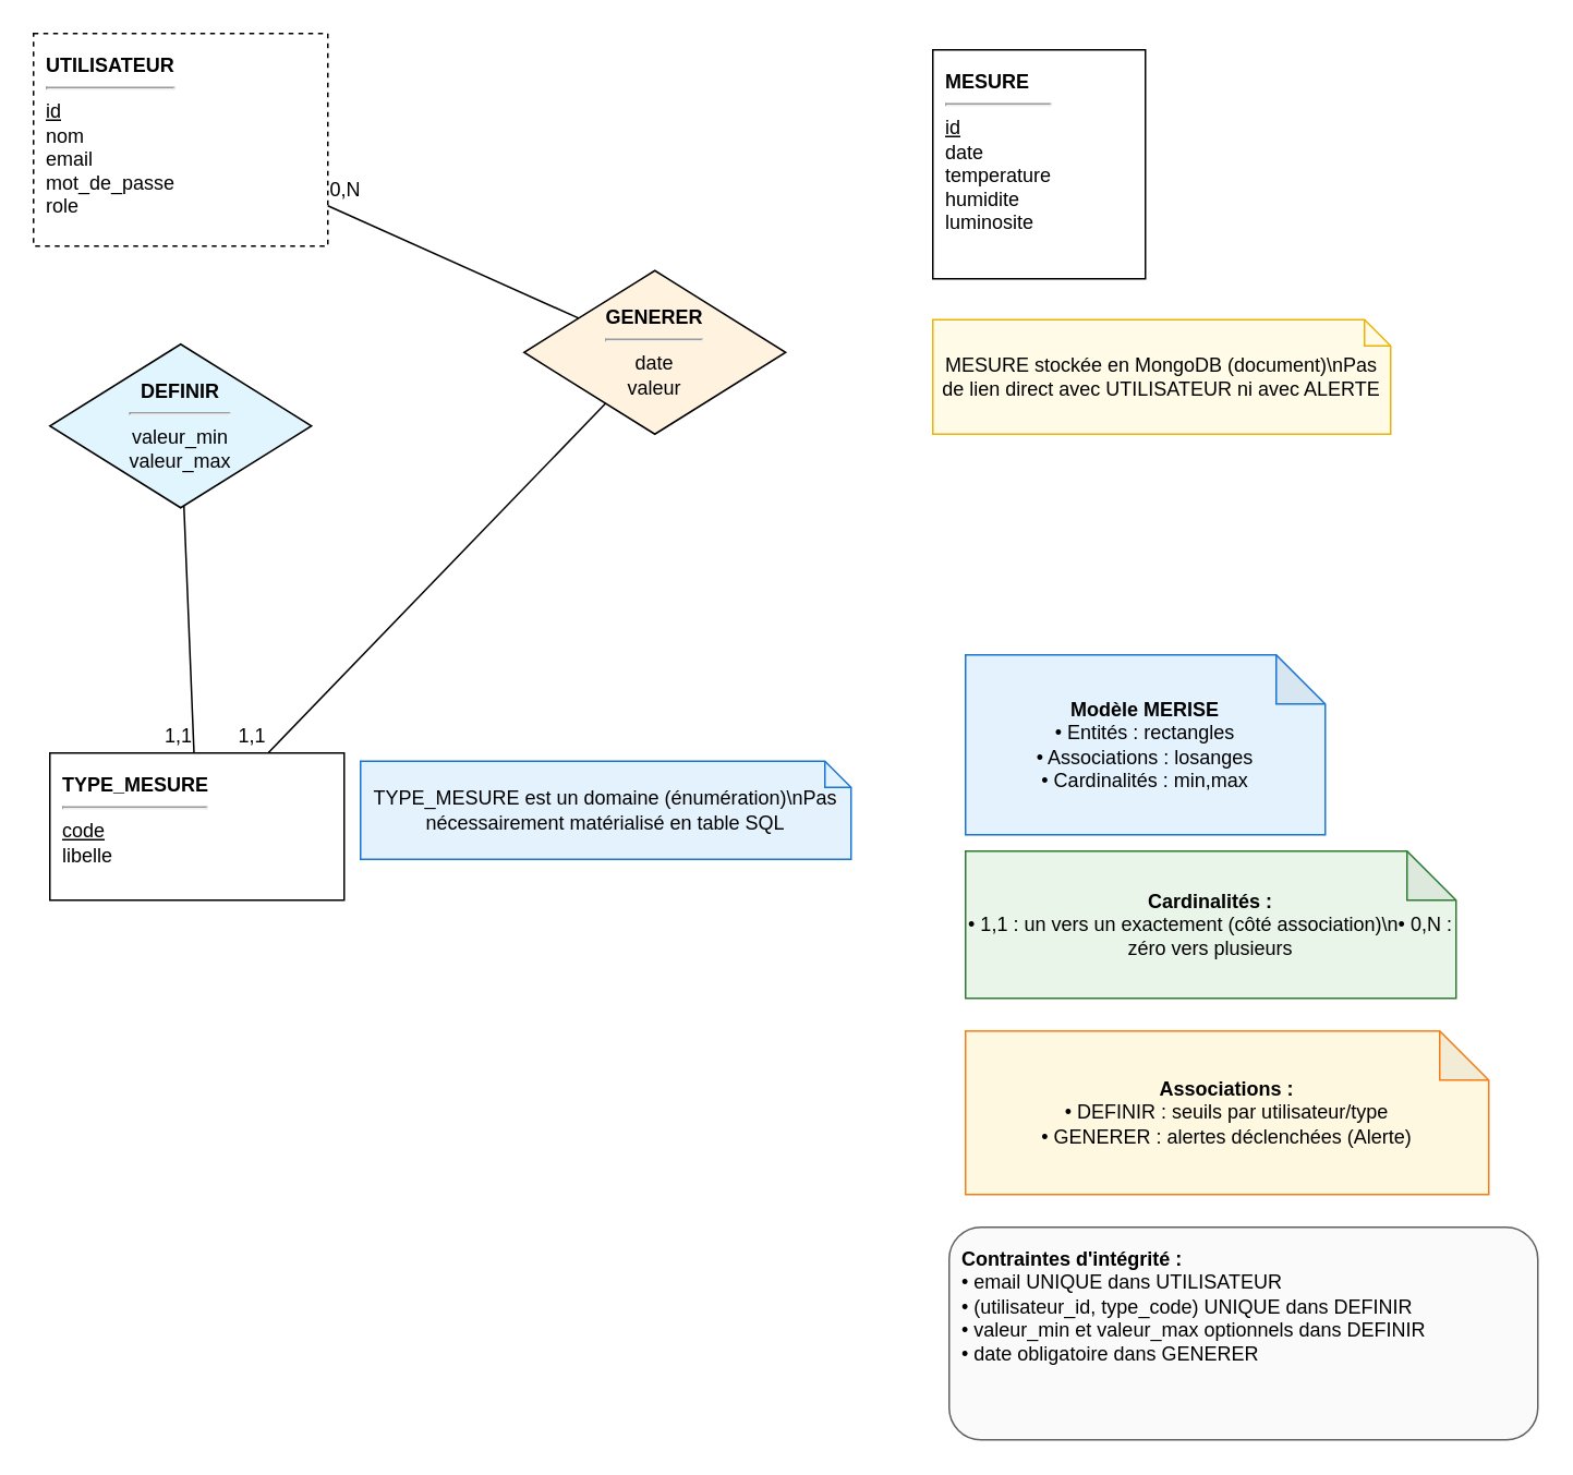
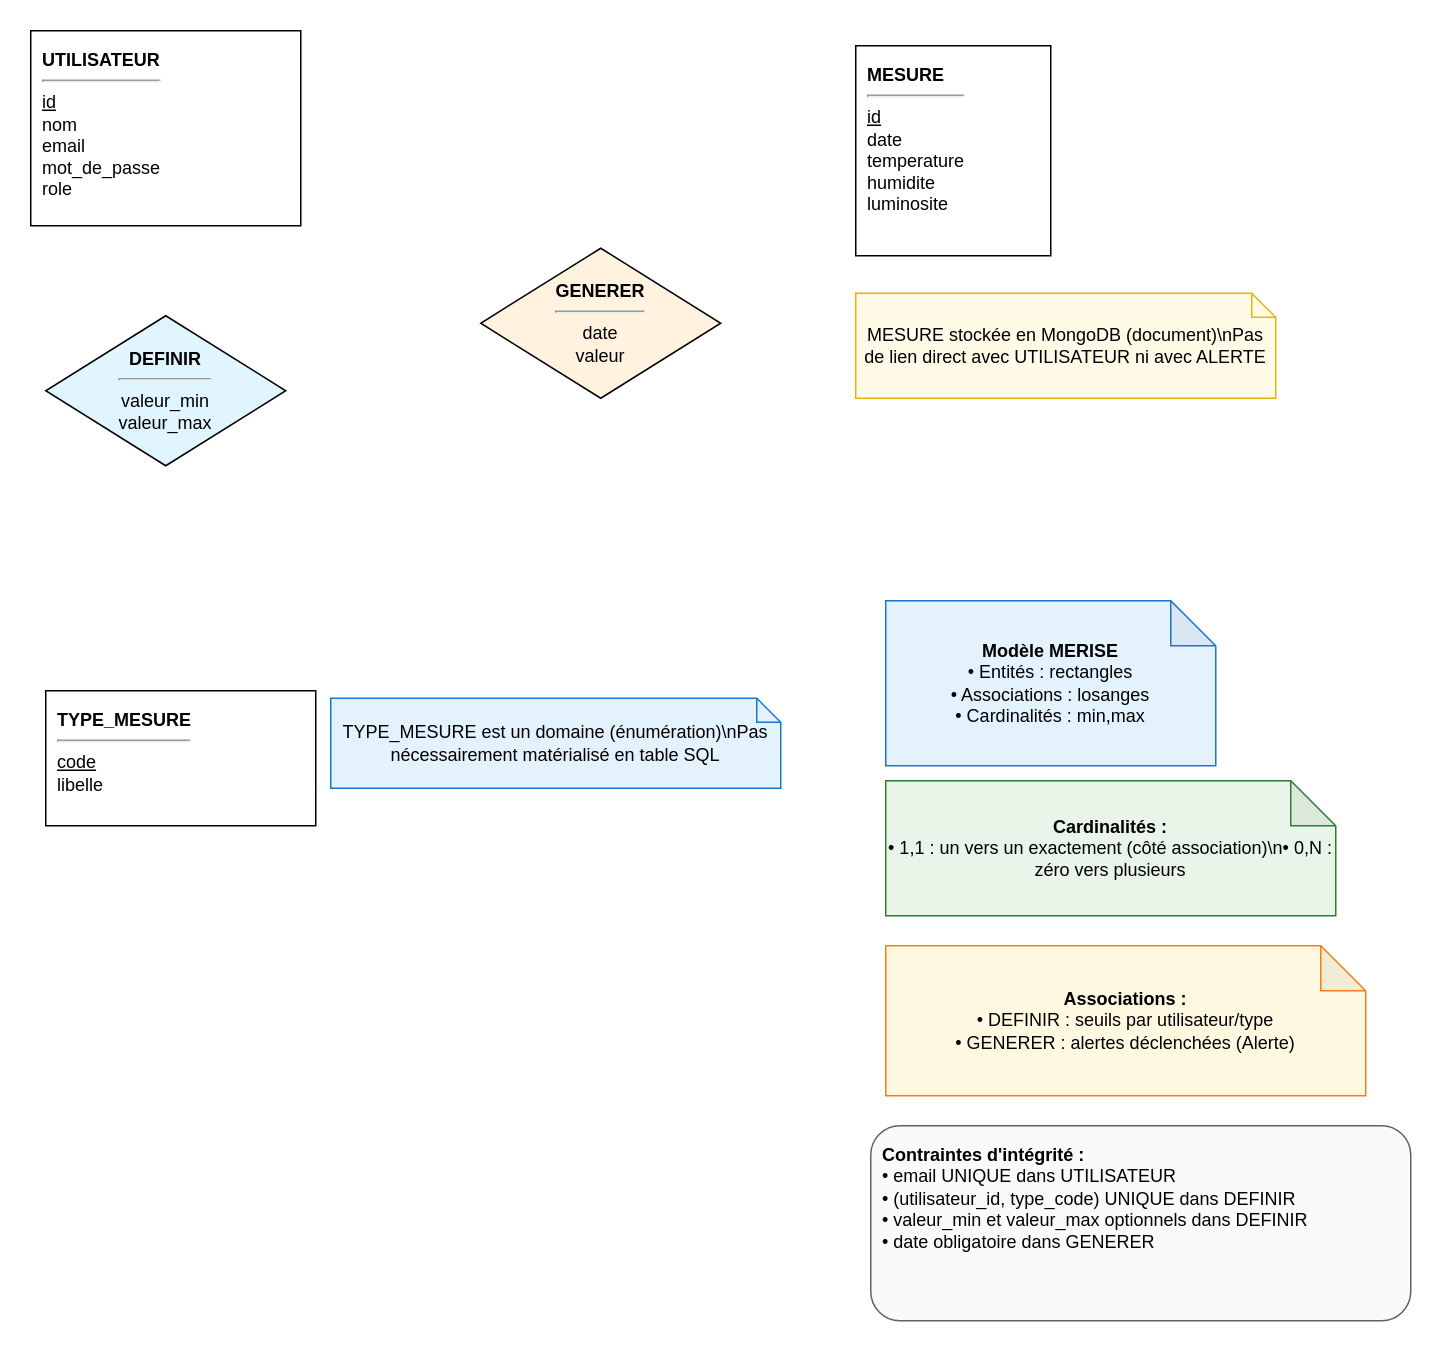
- <mxCell id="2" value="&lt;b&gt;UTILISATEUR&lt;/b&gt;&lt;hr&gt;&lt;u&gt;id&lt;/u&gt;&lt;br&gt;nom&lt;br&gt;email&lt;br&gt;mot_de_passe&lt;br&gt;role" style="rounded=0;whiteSpace=wrap;html=1;fillColor=#ffffff;strokeColor=#000000;align=left;verticalAlign=top;spacing=8;dashed=1;" parent="1" vertex="1"><mxGeometry x="20" y="20" width="180" height="130" as="geometry" /></mxCell>
+ <mxCell id="2" value="&lt;b&gt;UTILISATEUR&lt;/b&gt;&lt;hr&gt;&lt;u&gt;id&lt;/u&gt;&lt;br&gt;nom&lt;br&gt;email&lt;br&gt;mot_de_passe&lt;br&gt;role" style="rounded=0;whiteSpace=wrap;html=1;fillColor=#ffffff;strokeColor=#000000;align=left;verticalAlign=top;spacing=8;" parent="1" vertex="1"><mxGeometry x="20" y="20" width="180" height="130" as="geometry" /></mxCell>
- <mxCell id="9" style="endArrow=none;endFill=0;html=1;rounded=0;" parent="1" source="2" target="6" edge="1"><mxGeometry relative="1" as="geometry" /></mxCell>
- <mxCell id="10" value="0,N" style="resizable=0;html=1;whiteSpace=wrap;align=center;verticalAlign=middle;" parent="9" vertex="1" connectable="0"><mxGeometry x="-1" relative="1" as="geometry"><mxPoint x="10" y="-10" as="offset" /></mxGeometry></mxCell>
- <mxCell id="11" style="endArrow=none;endFill=0;html=1;rounded=0;" parent="1" source="6" target="3" edge="1"><mxGeometry relative="1" as="geometry" /></mxCell>
- <mxCell id="12" value="1,1" style="resizable=0;html=1;whiteSpace=wrap;align=center;verticalAlign=middle;" parent="11" vertex="1" connectable="0"><mxGeometry x="1" relative="1" as="geometry"><mxPoint x="-10" y="-10" as="offset" /></mxGeometry></mxCell>
- <mxCell id="7" style="endArrow=none;endFill=0;html=1;rounded=0;" parent="1" source="5" target="3" edge="1"><mxGeometry relative="1" as="geometry" /></mxCell>
- <mxCell id="8" value="1,1" style="resizable=0;html=1;whiteSpace=wrap;align=center;verticalAlign=middle;" parent="7" vertex="1" connectable="0"><mxGeometry x="1" relative="1" as="geometry"><mxPoint x="-10" y="-10" as="offset" /></mxGeometry></mxCell>
